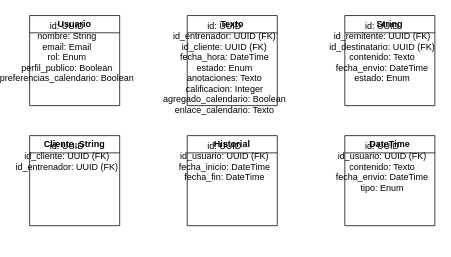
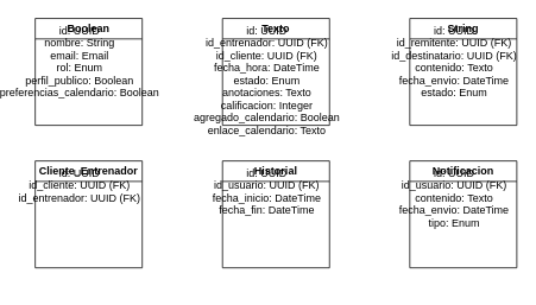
- <mxCell id="2" value="Usuario" style="swimlane;whiteSpace=wrap;html=1;" vertex="1" connectable="0" parent="1"><mxGeometry x="20" y="20" width="120" height="120" as="geometry" /></mxCell>
+ <mxCell id="2" value="Boolean" style="swimlane;whiteSpace=wrap;html=1;" vertex="1" connectable="0" parent="1"><mxGeometry x="20" y="20" width="120" height="120" as="geometry" /></mxCell>
- <mxCell id="4" value="Cliente_String" style="swimlane;whiteSpace=wrap;html=1;" vertex="1" connectable="0" parent="1"><mxGeometry x="20" y="180" width="120" height="120" as="geometry" /></mxCell>
+ <mxCell id="4" value="Cliente_Entrenador" style="swimlane;whiteSpace=wrap;html=1;" vertex="1" connectable="0" parent="1"><mxGeometry x="20" y="180" width="120" height="120" as="geometry" /></mxCell>
- <mxCell id="12" value="DateTime" style="swimlane;whiteSpace=wrap;html=1;" vertex="1" connectable="0" parent="1"><mxGeometry x="440" y="180" width="120" height="120" as="geometry" /></mxCell>
+ <mxCell id="12" value="Notificacion" style="swimlane;whiteSpace=wrap;html=1;" vertex="1" connectable="0" parent="1"><mxGeometry x="440" y="180" width="120" height="120" as="geometry" /></mxCell>
